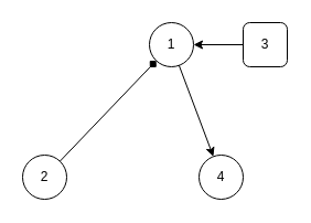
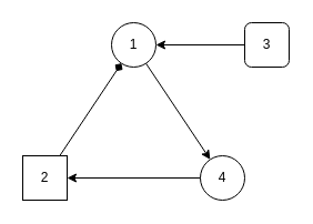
- <mxCell id="2" value="1" style="ellipse;whiteSpace=wrap;html=1;aspect=fixed;fillColor=none;" vertex="1" parent="1"><mxGeometry x="135" y="20" width="40" height="40" as="geometry" /></mxCell>
+ <mxCell id="2" value="1" style="ellipse;whiteSpace=wrap;html=1;aspect=fixed;fillColor=none;" vertex="1" parent="1"><mxGeometry x="100" y="20" width="40" height="40" as="geometry" /></mxCell>
- <mxCell id="3" value="2" style="ellipse;whiteSpace=wrap;html=1;aspect=fixed;fillColor=none;" vertex="1" parent="1"><mxGeometry x="20" y="140" width="40" height="40" as="geometry" /></mxCell>
+ <mxCell id="3" value="2" style="whiteSpace=wrap;html=1;aspect=fixed;fillColor=none;rounded=0;" vertex="1" parent="1"><mxGeometry x="20" y="140" width="40" height="40" as="geometry" /></mxCell>
+ <mxCell id="7" value="" style="endArrow=classic;html=1;rounded=0;" edge="1" parent="1" source="4" target="3"><mxGeometry width="50" height="50" relative="1" as="geometry"><mxPoint x="300" y="350" as="sourcePoint" /><mxPoint x="350" y="300" as="targetPoint" /></mxGeometry></mxCell>
